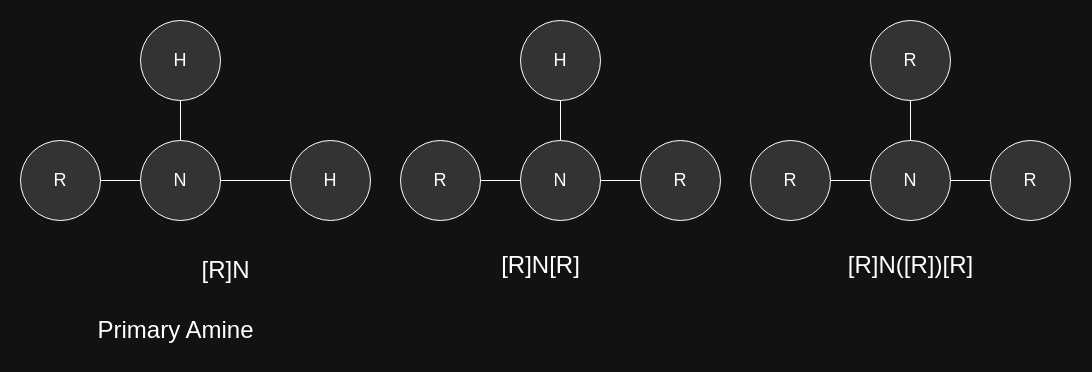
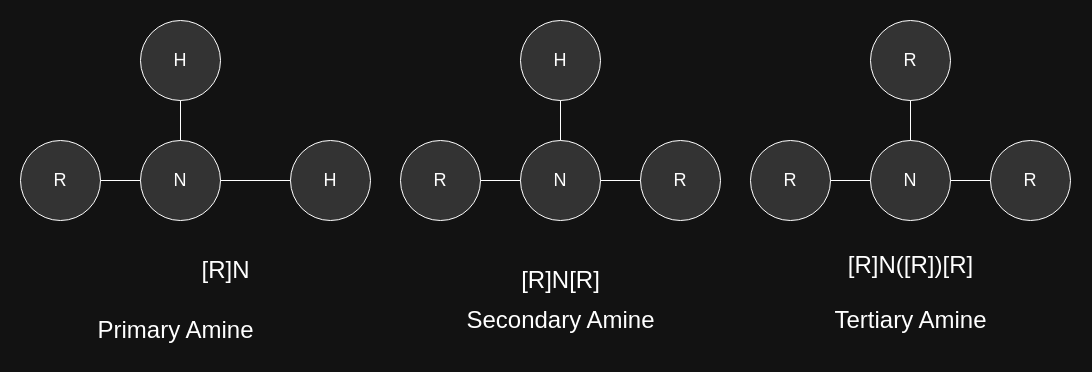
- <mxCell id="3" value="&lt;font style=&quot;font-size: 24px;&quot;&gt;[R]N[R]&lt;/font&gt;" style="text;html=1;align=center;verticalAlign=middle;resizable=0;points=[];autosize=1;strokeColor=none;fillColor=none;fontColor=#FFFFFF;labelBackgroundColor=none;labelBorderColor=none;" vertex="1" parent="1"><mxGeometry x="490" y="245" width="100" height="40" as="geometry" /></mxCell>
+ <mxCell id="3" value="&lt;font style=&quot;font-size: 24px;&quot;&gt;[R]N[R]&lt;/font&gt;" style="text;html=1;align=center;verticalAlign=middle;resizable=0;points=[];autosize=1;strokeColor=none;fillColor=none;fontColor=#FFFFFF;labelBackgroundColor=none;labelBorderColor=none;" vertex="1" parent="1"><mxGeometry x="510" y="260" width="100" height="40" as="geometry" /></mxCell>
+ <mxCell id="27" value="&lt;font style=&quot;font-size: 24px;&quot;&gt;Secondary Amine&lt;/font&gt;" style="text;html=1;align=center;verticalAlign=middle;resizable=0;points=[];autosize=1;strokeColor=none;fillColor=none;fontColor=#FFFFFF;labelBackgroundColor=none;labelBorderColor=none;" vertex="1" parent="1"><mxGeometry x="455" y="300" width="210" height="40" as="geometry" /></mxCell>
+ <mxCell id="28" value="&lt;font style=&quot;font-size: 24px;&quot;&gt;Tertiary Amine&lt;/font&gt;" style="text;html=1;align=center;verticalAlign=middle;resizable=0;points=[];autosize=1;strokeColor=none;fillColor=none;fontColor=#FFFFFF;labelBackgroundColor=none;labelBorderColor=none;" vertex="1" parent="1"><mxGeometry x="820" y="300" width="180" height="40" as="geometry" /></mxCell>
